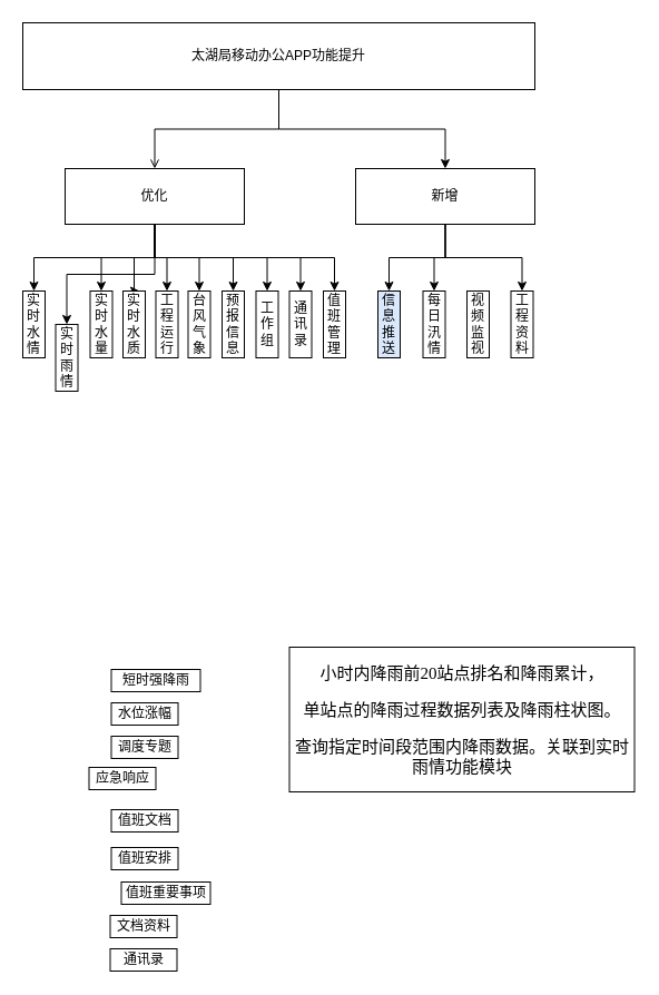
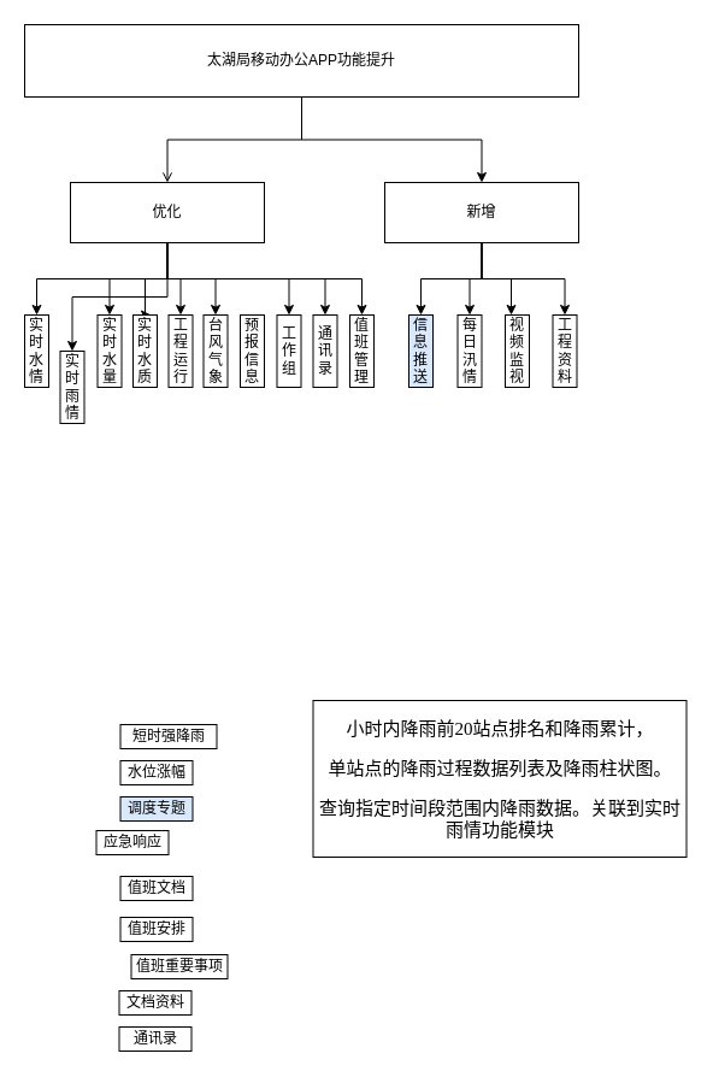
- <mxCell id="7" style="edgeStyle=orthogonalEdgeStyle;rounded=0;orthogonalLoop=1;jettySize=auto;html=1;entryX=0.5;entryY=0;entryDx=0;entryDy=0;" parent="1" source="12" target="21" edge="1"><mxGeometry relative="1" as="geometry"><Array as="points"><mxPoint x="139" y="231" /><mxPoint x="209" y="231" /></Array></mxGeometry></mxCell>
+ <mxCell id="38" style="edgeStyle=orthogonalEdgeStyle;rounded=0;orthogonalLoop=1;jettySize=auto;html=1;entryX=0.25;entryY=0;entryDx=0;entryDy=0;" parent="1" source="40" target="14" edge="1"><mxGeometry relative="1" as="geometry" /></mxCell>
- <mxCell id="30" value="调度专题" style="rounded=0;whiteSpace=wrap;html=1;" parent="1" vertex="1"><mxGeometry x="99.5" y="661" width="60" height="20" as="geometry" /></mxCell>
+ <mxCell id="30" value="调度专题" style="rounded=0;whiteSpace=wrap;html=1;fillColor=#dae8fc;" parent="1" vertex="1"><mxGeometry x="99.5" y="661" width="60" height="20" as="geometry" /></mxCell>
